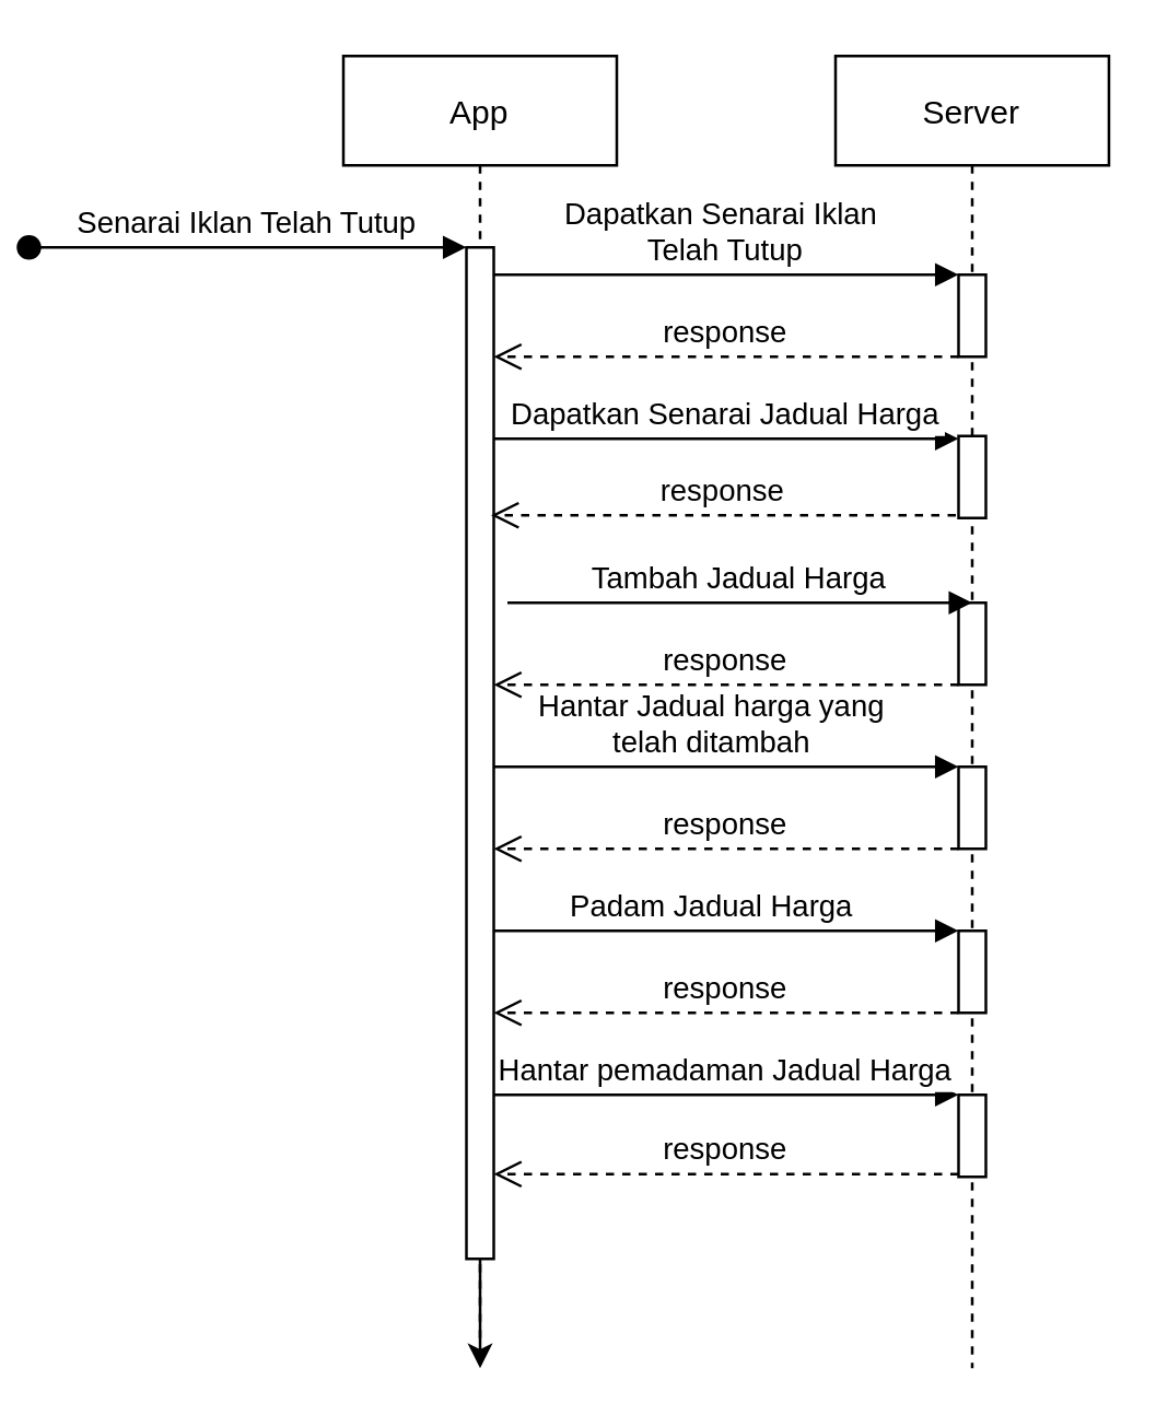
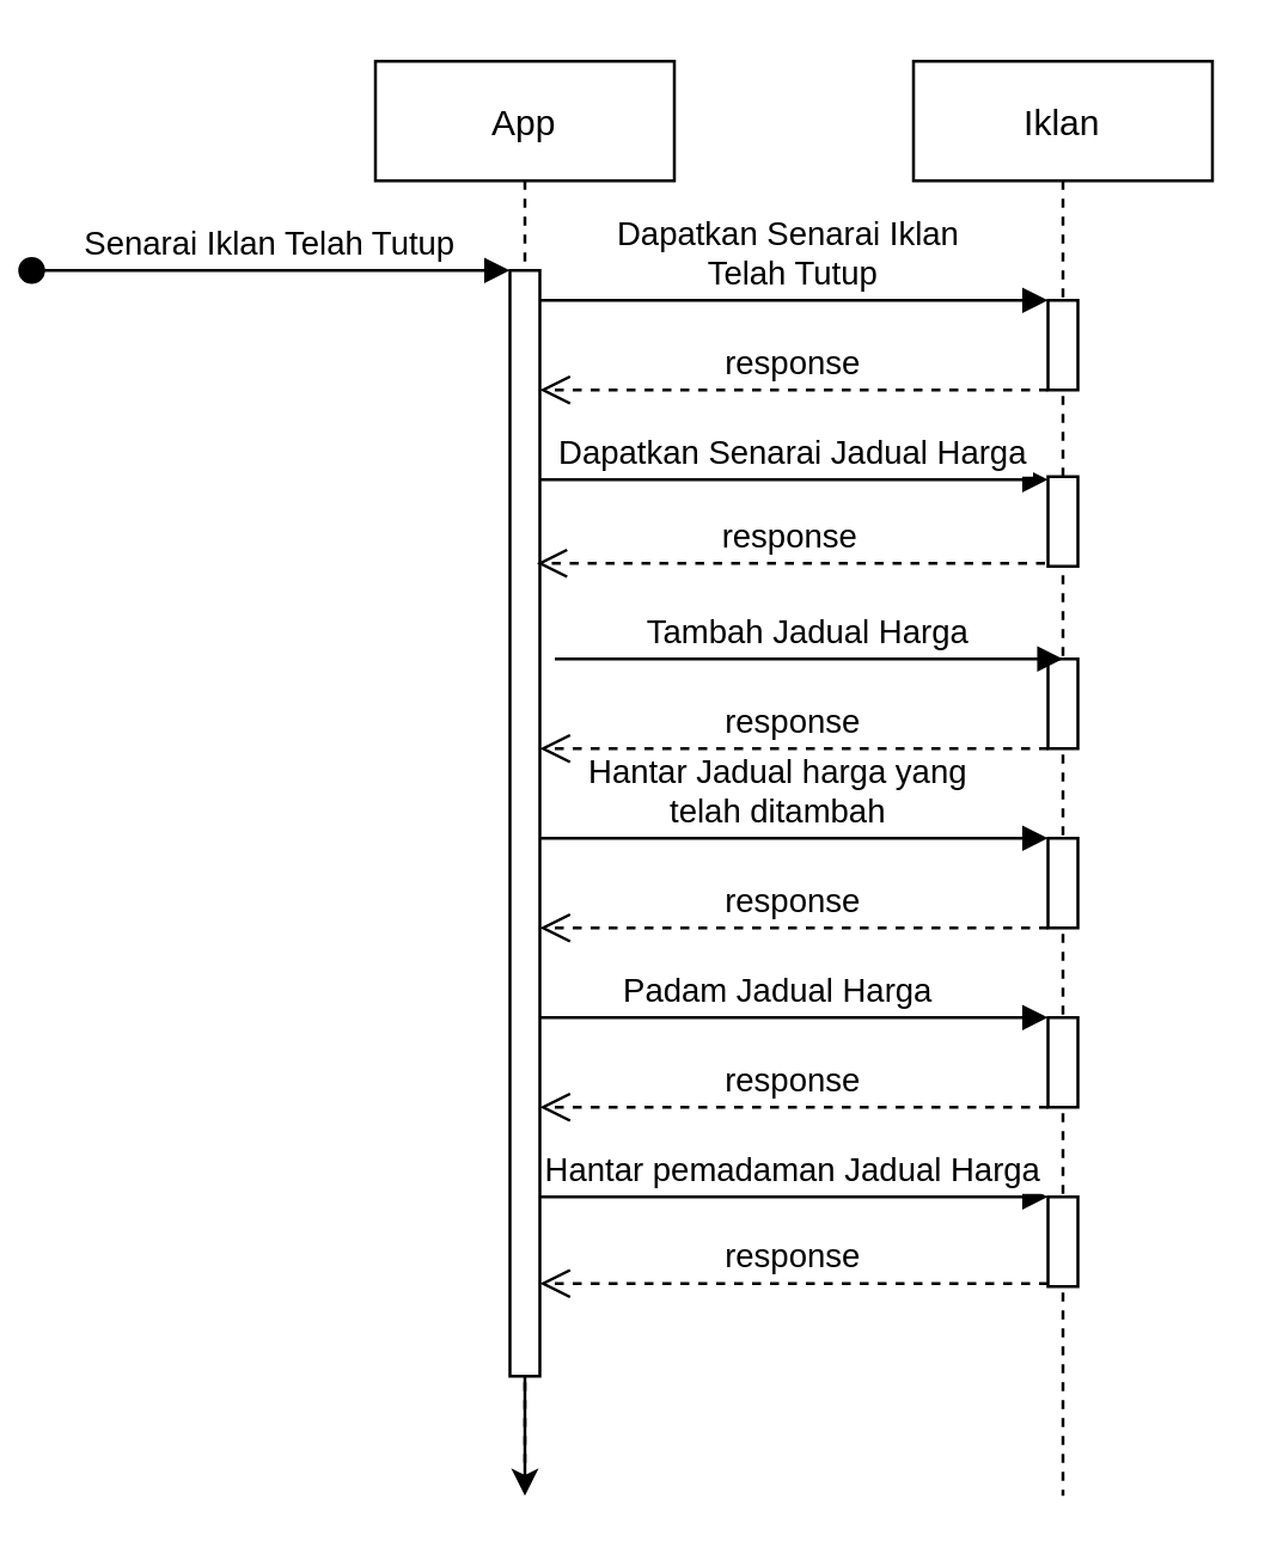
- <mxCell id="9" value="Server" style="shape=umlLifeline;perimeter=lifelinePerimeter;container=1;collapsible=0;recursiveResize=0;rounded=0;shadow=0;strokeWidth=1;" parent="1" vertex="1"><mxGeometry x="200" y="20" width="100" height="480" as="geometry" /></mxCell>
+ <mxCell id="9" value="Iklan" style="shape=umlLifeline;perimeter=lifelinePerimeter;container=1;collapsible=0;recursiveResize=0;rounded=0;shadow=0;strokeWidth=1;" parent="1" vertex="1"><mxGeometry x="200" y="20" width="100" height="480" as="geometry" /></mxCell>
